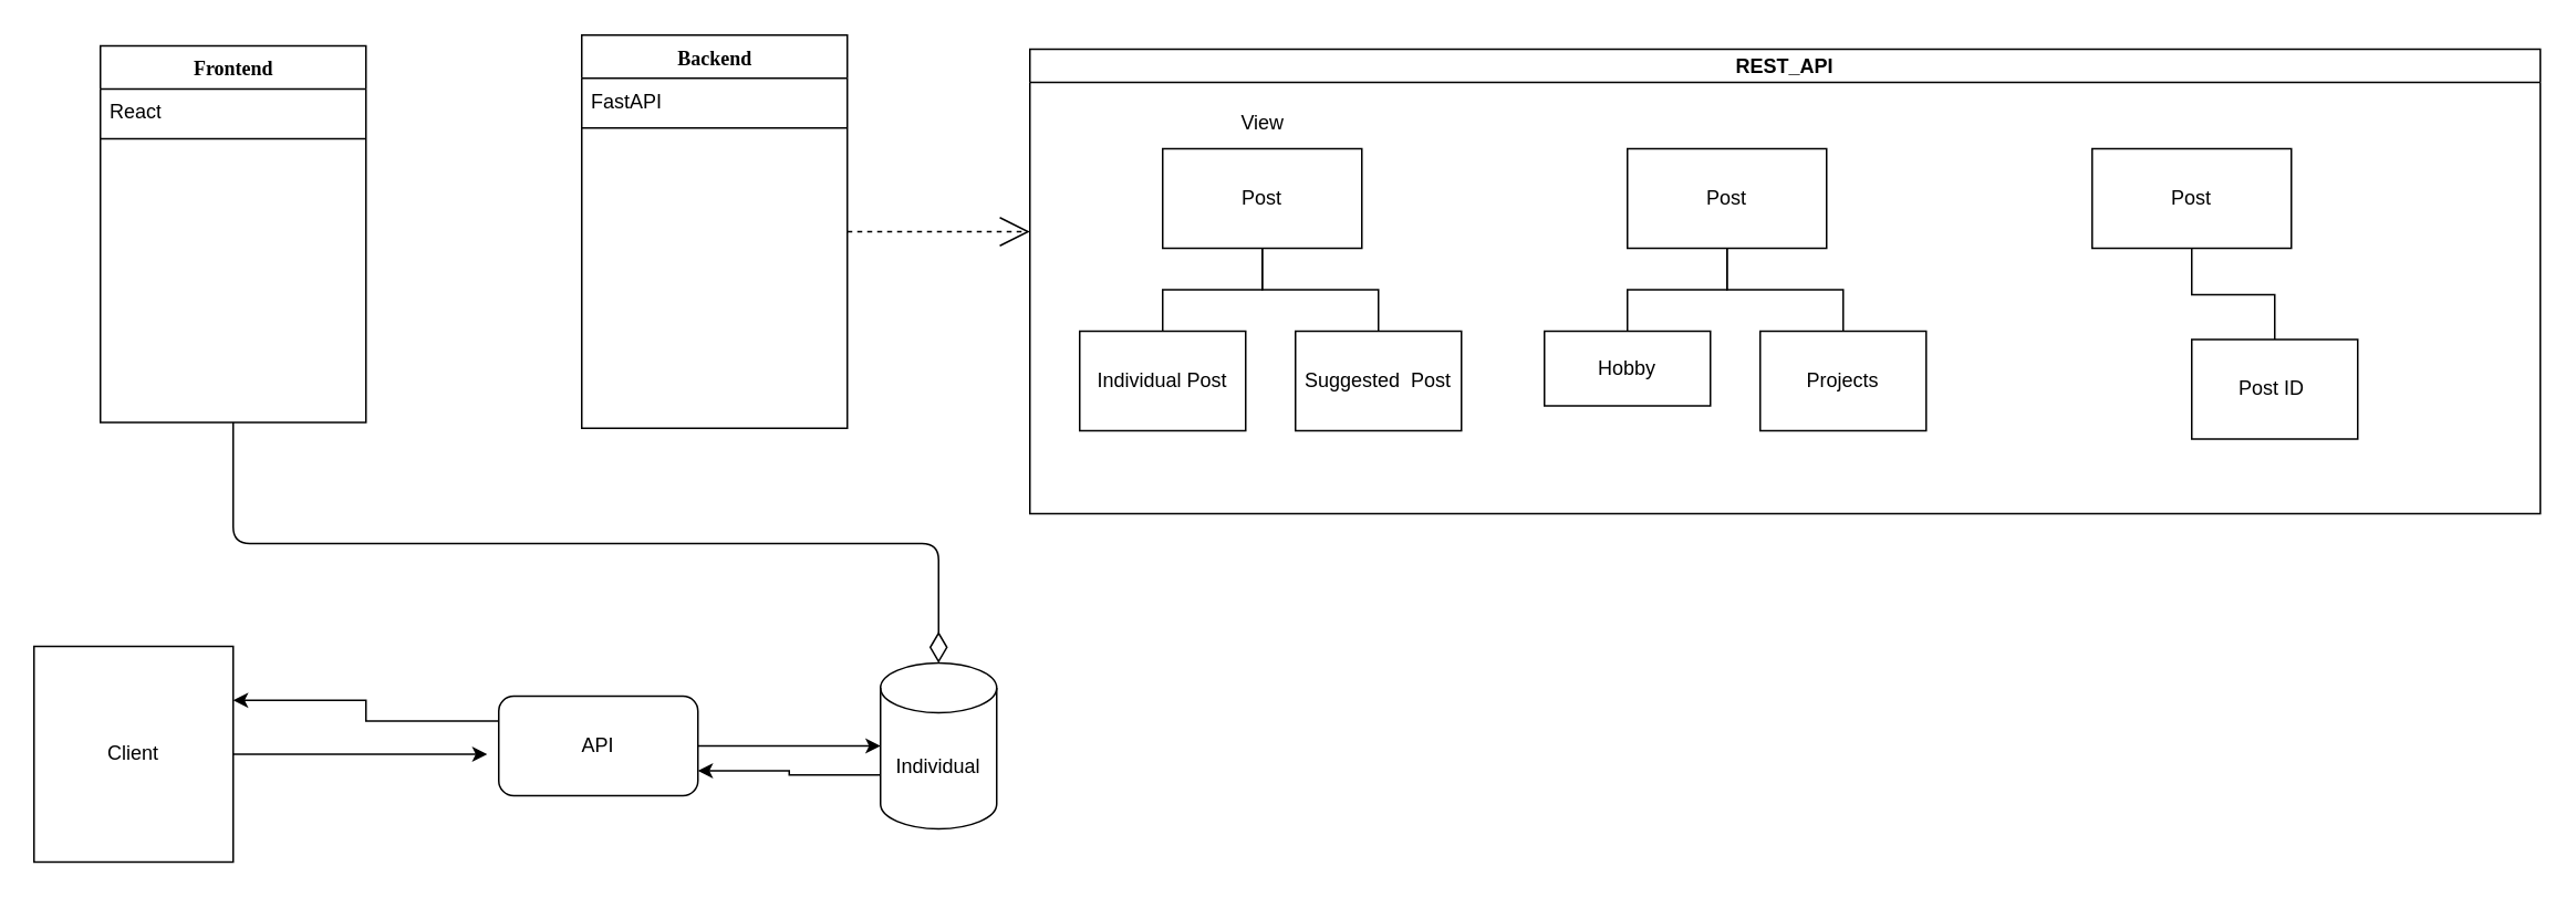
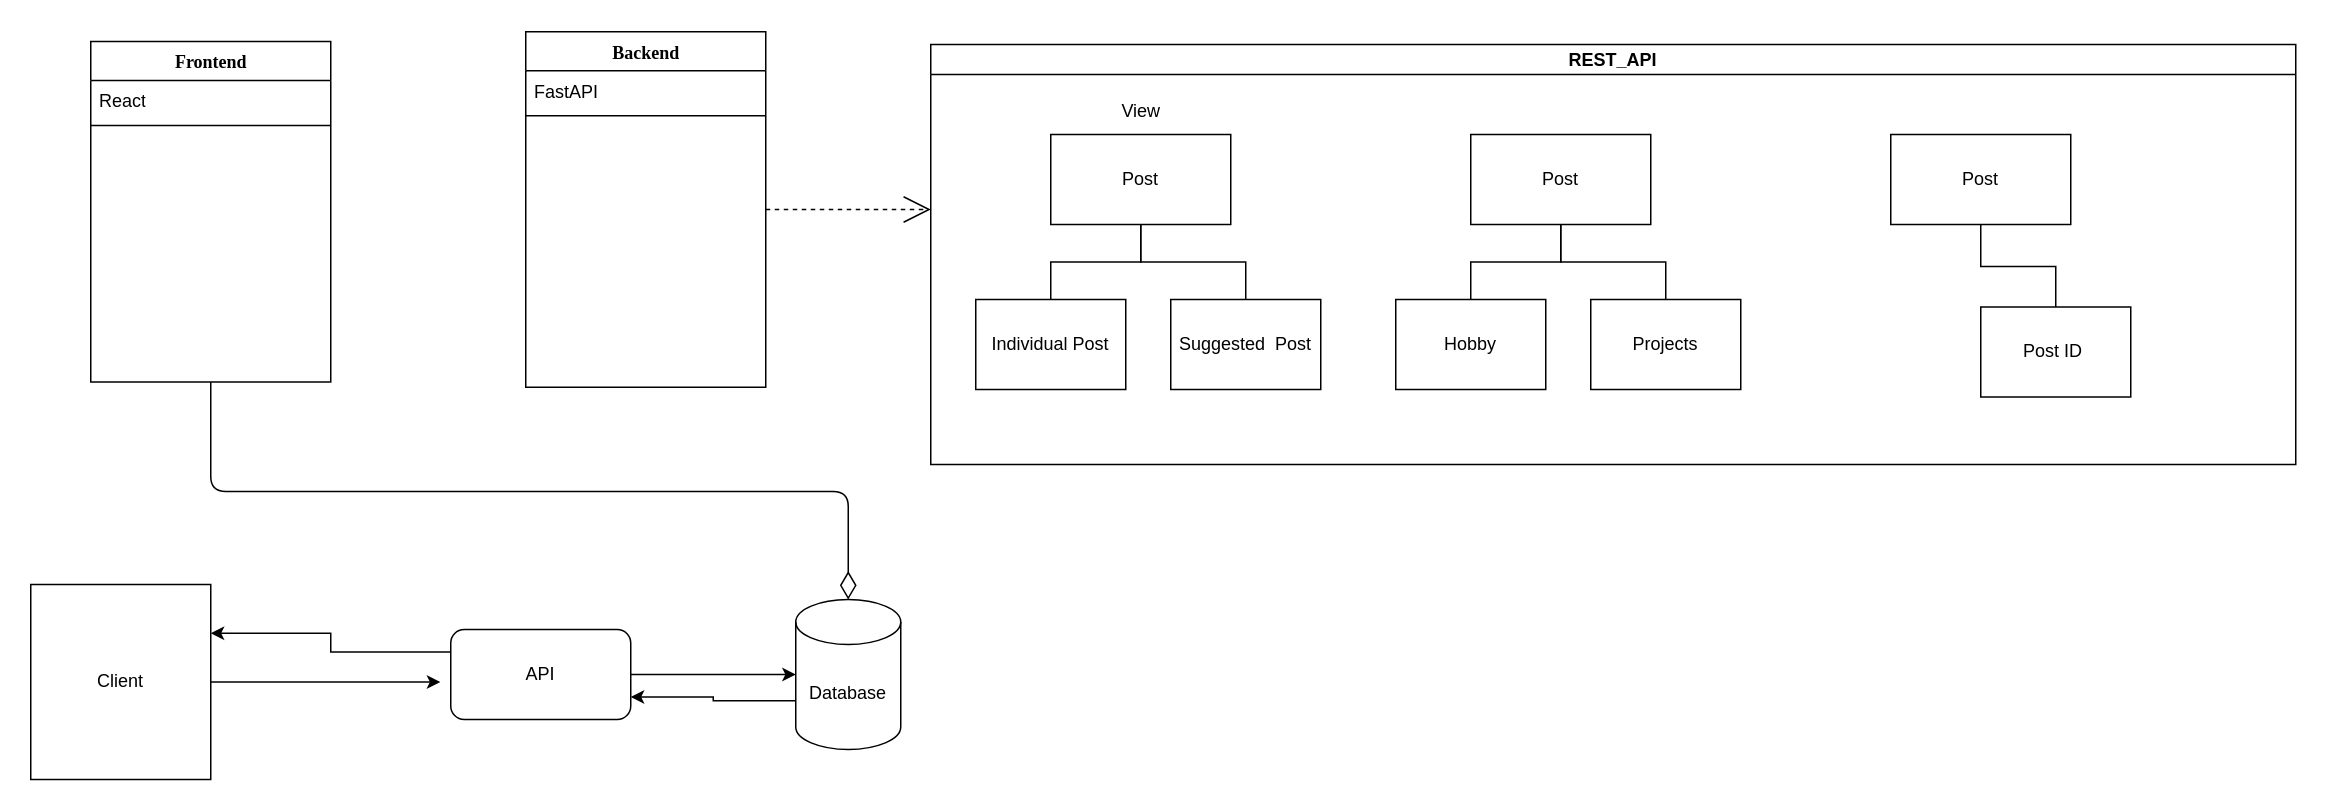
- <mxCell id="27" value="Hobby" style="whiteSpace=wrap;html=1;align=center;verticalAlign=middle;treeFolding=1;treeMoving=1;newEdgeStyle={&quot;edgeStyle&quot;:&quot;elbowEdgeStyle&quot;,&quot;startArrow&quot;:&quot;none&quot;,&quot;endArrow&quot;:&quot;none&quot;};" vertex="1" parent="17"><mxGeometry x="310" y="170" width="100" height="45" as="geometry" /></mxCell>
+ <mxCell id="27" value="Hobby" style="whiteSpace=wrap;html=1;align=center;verticalAlign=middle;treeFolding=1;treeMoving=1;newEdgeStyle={&quot;edgeStyle&quot;:&quot;elbowEdgeStyle&quot;,&quot;startArrow&quot;:&quot;none&quot;,&quot;endArrow&quot;:&quot;none&quot;};" vertex="1" parent="17"><mxGeometry x="310" y="170" width="100" height="60" as="geometry" /></mxCell>
- <mxCell id="11" value="Individual" style="shape=cylinder3;whiteSpace=wrap;html=1;boundedLbl=1;backgroundOutline=1;size=15;" vertex="1" parent="1"><mxGeometry x="530" y="399" width="70" height="100" as="geometry" /></mxCell>
+ <mxCell id="11" value="Database" style="shape=cylinder3;whiteSpace=wrap;html=1;boundedLbl=1;backgroundOutline=1;size=15;" vertex="1" parent="1"><mxGeometry x="530" y="399" width="70" height="100" as="geometry" /></mxCell>
